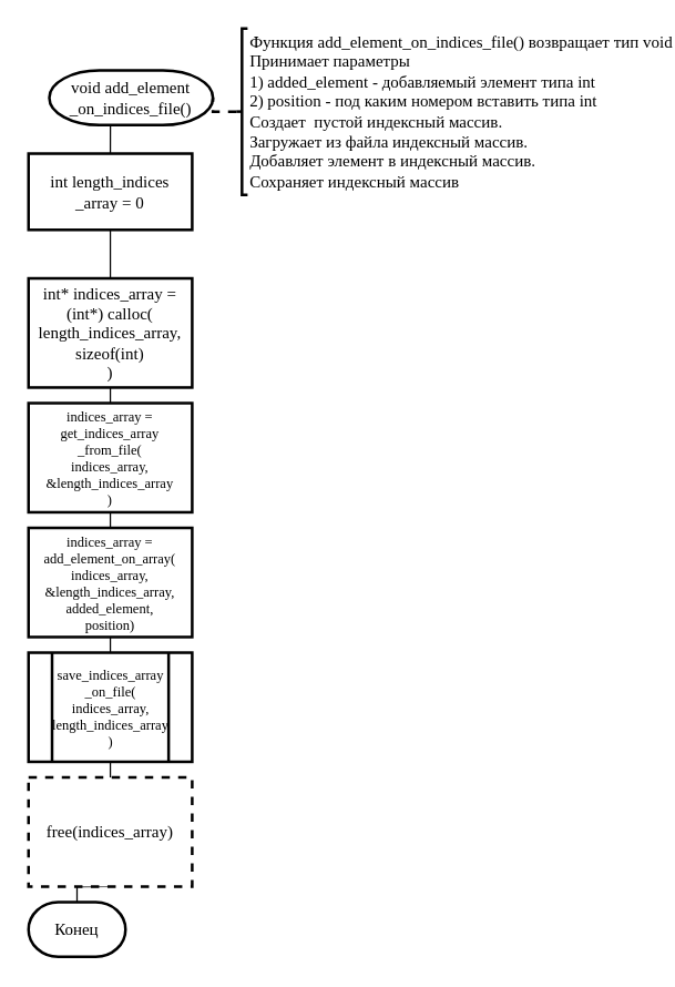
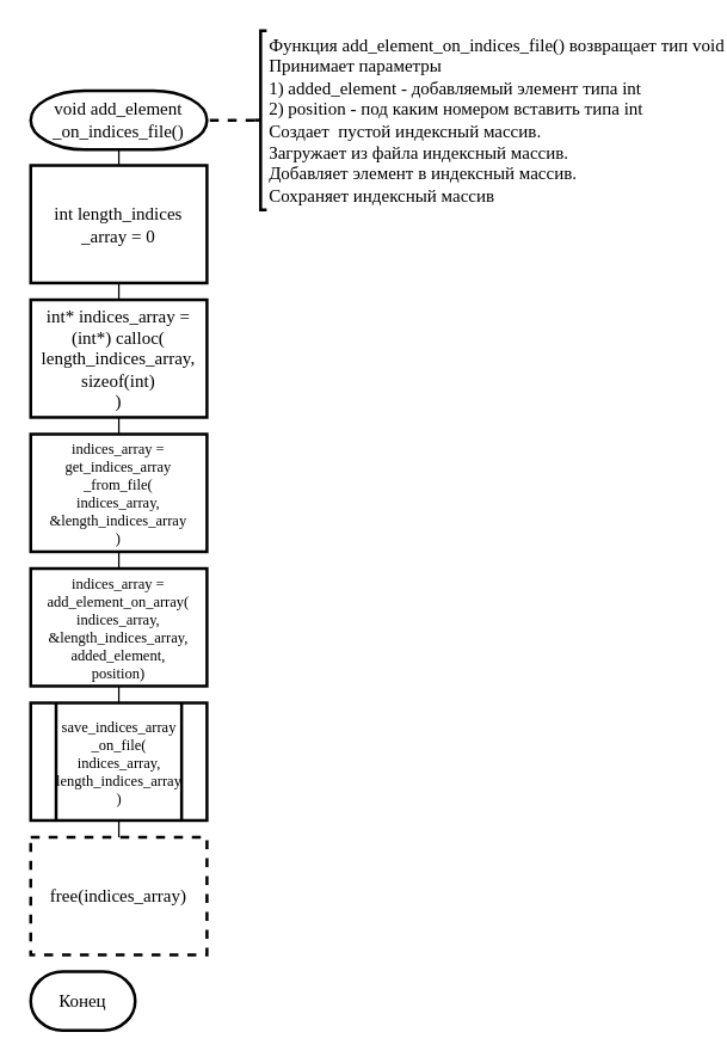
- <mxCell id="3" value="void add_element&lt;br&gt;_on_indices_file()" style="strokeWidth=2;html=1;shape=mxgraph.flowchart.terminator;whiteSpace=wrap;fontFamily=Times New Roman;" parent="1" vertex="1"><mxGeometry x="35" y="50.32" width="118.11" height="39.37" as="geometry" /></mxCell>
+ <mxCell id="3" value="void add_element&lt;br&gt;_on_indices_file()" style="strokeWidth=2;html=1;shape=mxgraph.flowchart.terminator;whiteSpace=wrap;fontFamily=Times New Roman;" parent="1" vertex="1"><mxGeometry x="20" y="60.32" width="118.11" height="39.37" as="geometry" /></mxCell>
- <mxCell id="5" value="int length_indices&lt;br&gt;_array = 0" style="rounded=0;whiteSpace=wrap;html=1;absoluteArcSize=1;arcSize=14;strokeWidth=2;fontFamily=Times New Roman;" parent="1" vertex="1"><mxGeometry x="20" y="110.32" width="118.11" height="55" as="geometry" /></mxCell>
+ <mxCell id="5" value="int length_indices&lt;br&gt;_array = 0" style="rounded=0;whiteSpace=wrap;html=1;absoluteArcSize=1;arcSize=14;strokeWidth=2;fontFamily=Times New Roman;" parent="1" vertex="1"><mxGeometry x="20" y="110.32" width="118.11" height="78.74" as="geometry" /></mxCell>
- <mxCell id="14" style="edgeStyle=orthogonalEdgeStyle;rounded=0;orthogonalLoop=1;jettySize=auto;html=1;exitX=0.5;exitY=1;exitDx=0;exitDy=0;entryX=0.5;entryY=0;entryDx=0;entryDy=0;entryPerimeter=0;fontFamily=Times New Roman;fontSize=10;endArrow=none;endFill=0;" parent="1" source="15" target="16" edge="1"><mxGeometry relative="1" as="geometry" /></mxCell>
